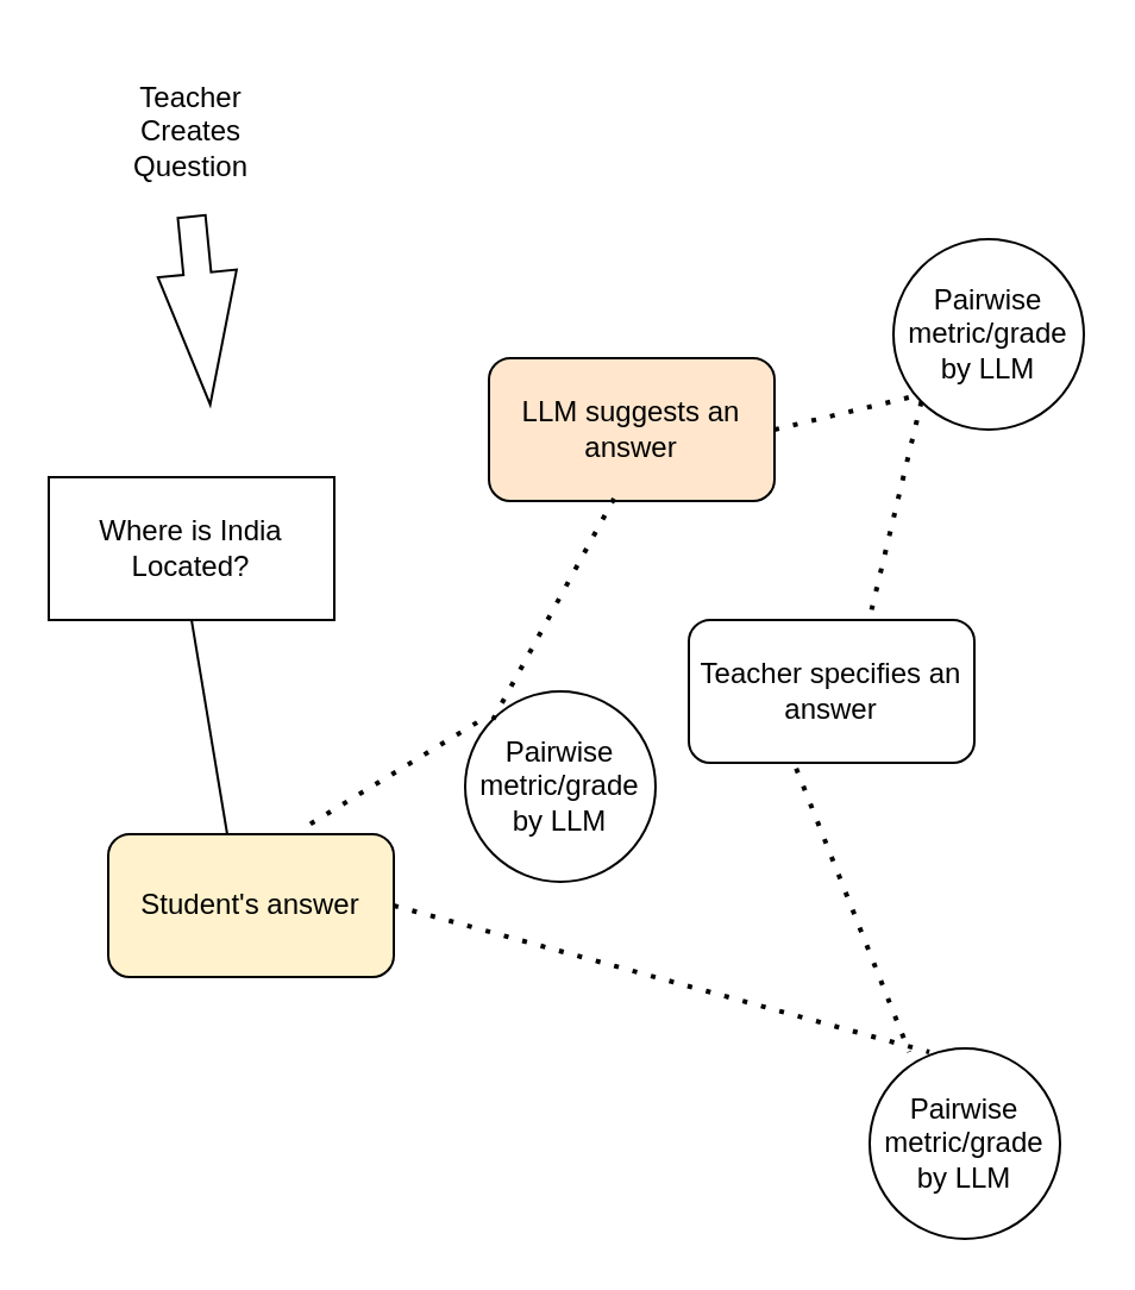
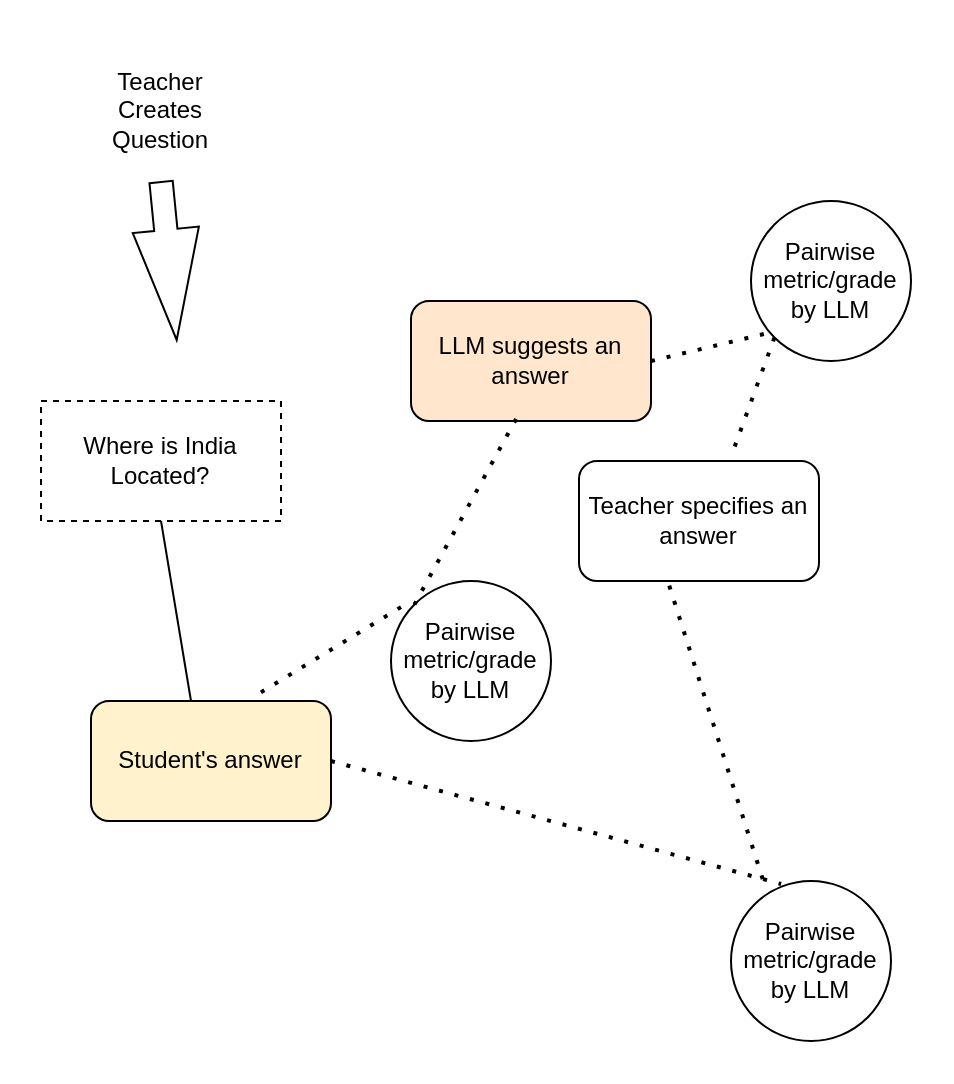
- <mxCell id="2" value="Where is India Located?" style="rounded=0;whiteSpace=wrap;html=1;" vertex="1" parent="1"><mxGeometry x="20" y="200" width="120" height="60" as="geometry" /></mxCell>
+ <mxCell id="2" value="Where is India Located?" style="rounded=0;whiteSpace=wrap;html=1;dashed=1;" vertex="1" parent="1"><mxGeometry x="20" y="200" width="120" height="60" as="geometry" /></mxCell>
- <mxCell id="6" value="Teacher specifies an answer&lt;br&gt;" style="rounded=1;whiteSpace=wrap;html=1;" vertex="1" parent="1"><mxGeometry x="289" y="260" width="120" height="60" as="geometry" /></mxCell>
+ <mxCell id="6" value="Teacher specifies an answer&lt;br&gt;" style="rounded=1;whiteSpace=wrap;html=1;" vertex="1" parent="1"><mxGeometry x="289" y="230" width="120" height="60" as="geometry" /></mxCell>
